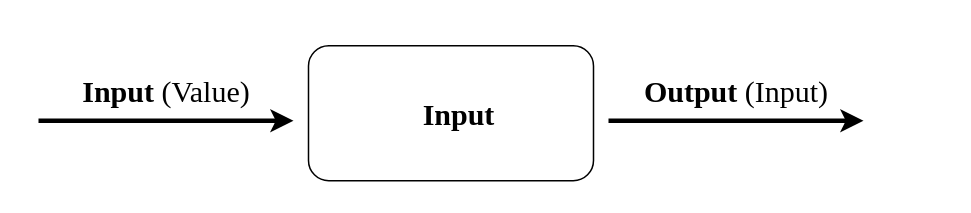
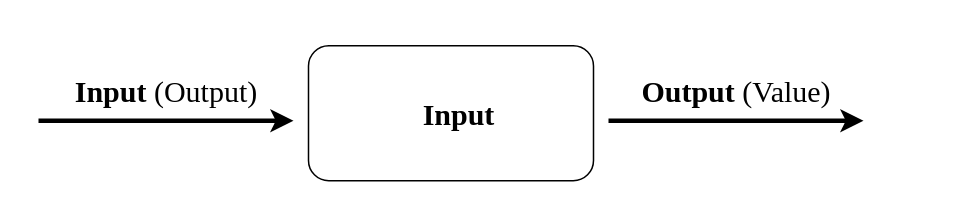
- <mxCell id="3" value="&lt;div style=&quot;font-size: 20px;&quot;&gt;&lt;font style=&quot;font-size: 20px;&quot; data-font-src=&quot;https://fonts.googleapis.com/css?family=Montserrat&quot;&gt;&lt;b style=&quot;font-size: 20px;&quot;&gt;Input &lt;/b&gt;&lt;span style=&quot;font-size: 20px;&quot;&gt;(Value)&lt;/span&gt;&lt;/font&gt;&lt;/div&gt;" style="text;html=1;align=center;verticalAlign=middle;resizable=0;points=[];autosize=1;strokeColor=none;fillColor=none;fontSize=20;fontFamily=Roboto Mono;fontSource=https%3A%2F%2Ffonts.googleapis.com%2Fcss%3Ffamily%3DRoboto%2BMono;" vertex="1" parent="1"><mxGeometry x="20" y="40" width="180" height="40" as="geometry" /></mxCell>
+ <mxCell id="3" value="&lt;div style=&quot;font-size: 20px;&quot;&gt;&lt;font style=&quot;font-size: 20px;&quot; data-font-src=&quot;https://fonts.googleapis.com/css?family=Montserrat&quot;&gt;&lt;b style=&quot;font-size: 20px;&quot;&gt;Input &lt;/b&gt;&lt;span style=&quot;font-size: 20px;&quot;&gt;(Output)&lt;/span&gt;&lt;/font&gt;&lt;/div&gt;" style="text;html=1;align=center;verticalAlign=middle;resizable=0;points=[];autosize=1;strokeColor=none;fillColor=none;fontSize=20;fontFamily=Roboto Mono;fontSource=https%3A%2F%2Ffonts.googleapis.com%2Fcss%3Ffamily%3DRoboto%2BMono;" vertex="1" parent="1"><mxGeometry x="20" y="40" width="180" height="40" as="geometry" /></mxCell>
- <mxCell id="5" value="&lt;blockquote&gt;&lt;div style=&quot;font-size: 20px;&quot;&gt;&lt;font style=&quot;font-size: 20px;&quot; data-font-src=&quot;https://fonts.googleapis.com/css?family=Montserrat&quot;&gt;&lt;b style=&quot;font-size: 20px;&quot;&gt;Output &lt;/b&gt;&lt;span style=&quot;font-size: 20px;&quot;&gt;(Input)&lt;/span&gt;&lt;/font&gt;&lt;/div&gt;&lt;/blockquote&gt;" style="text;html=1;align=center;verticalAlign=middle;resizable=0;points=[];autosize=1;strokeColor=none;fillColor=none;fontSize=20;fontFamily=Roboto Mono;fontSource=https%3A%2F%2Ffonts.googleapis.com%2Fcss%3Ffamily%3DRoboto%2BMono;" vertex="1" parent="1"><mxGeometry x="355" y="20" width="270" height="80" as="geometry" /></mxCell>
+ <mxCell id="5" value="&lt;blockquote&gt;&lt;div style=&quot;font-size: 20px;&quot;&gt;&lt;font style=&quot;font-size: 20px;&quot; data-font-src=&quot;https://fonts.googleapis.com/css?family=Montserrat&quot;&gt;&lt;b style=&quot;font-size: 20px;&quot;&gt;Output &lt;/b&gt;&lt;span style=&quot;font-size: 20px;&quot;&gt;(Value)&lt;/span&gt;&lt;/font&gt;&lt;/div&gt;&lt;/blockquote&gt;" style="text;html=1;align=center;verticalAlign=middle;resizable=0;points=[];autosize=1;strokeColor=none;fillColor=none;fontSize=20;fontFamily=Roboto Mono;fontSource=https%3A%2F%2Ffonts.googleapis.com%2Fcss%3Ffamily%3DRoboto%2BMono;" vertex="1" parent="1"><mxGeometry x="355" y="20" width="270" height="80" as="geometry" /></mxCell>
